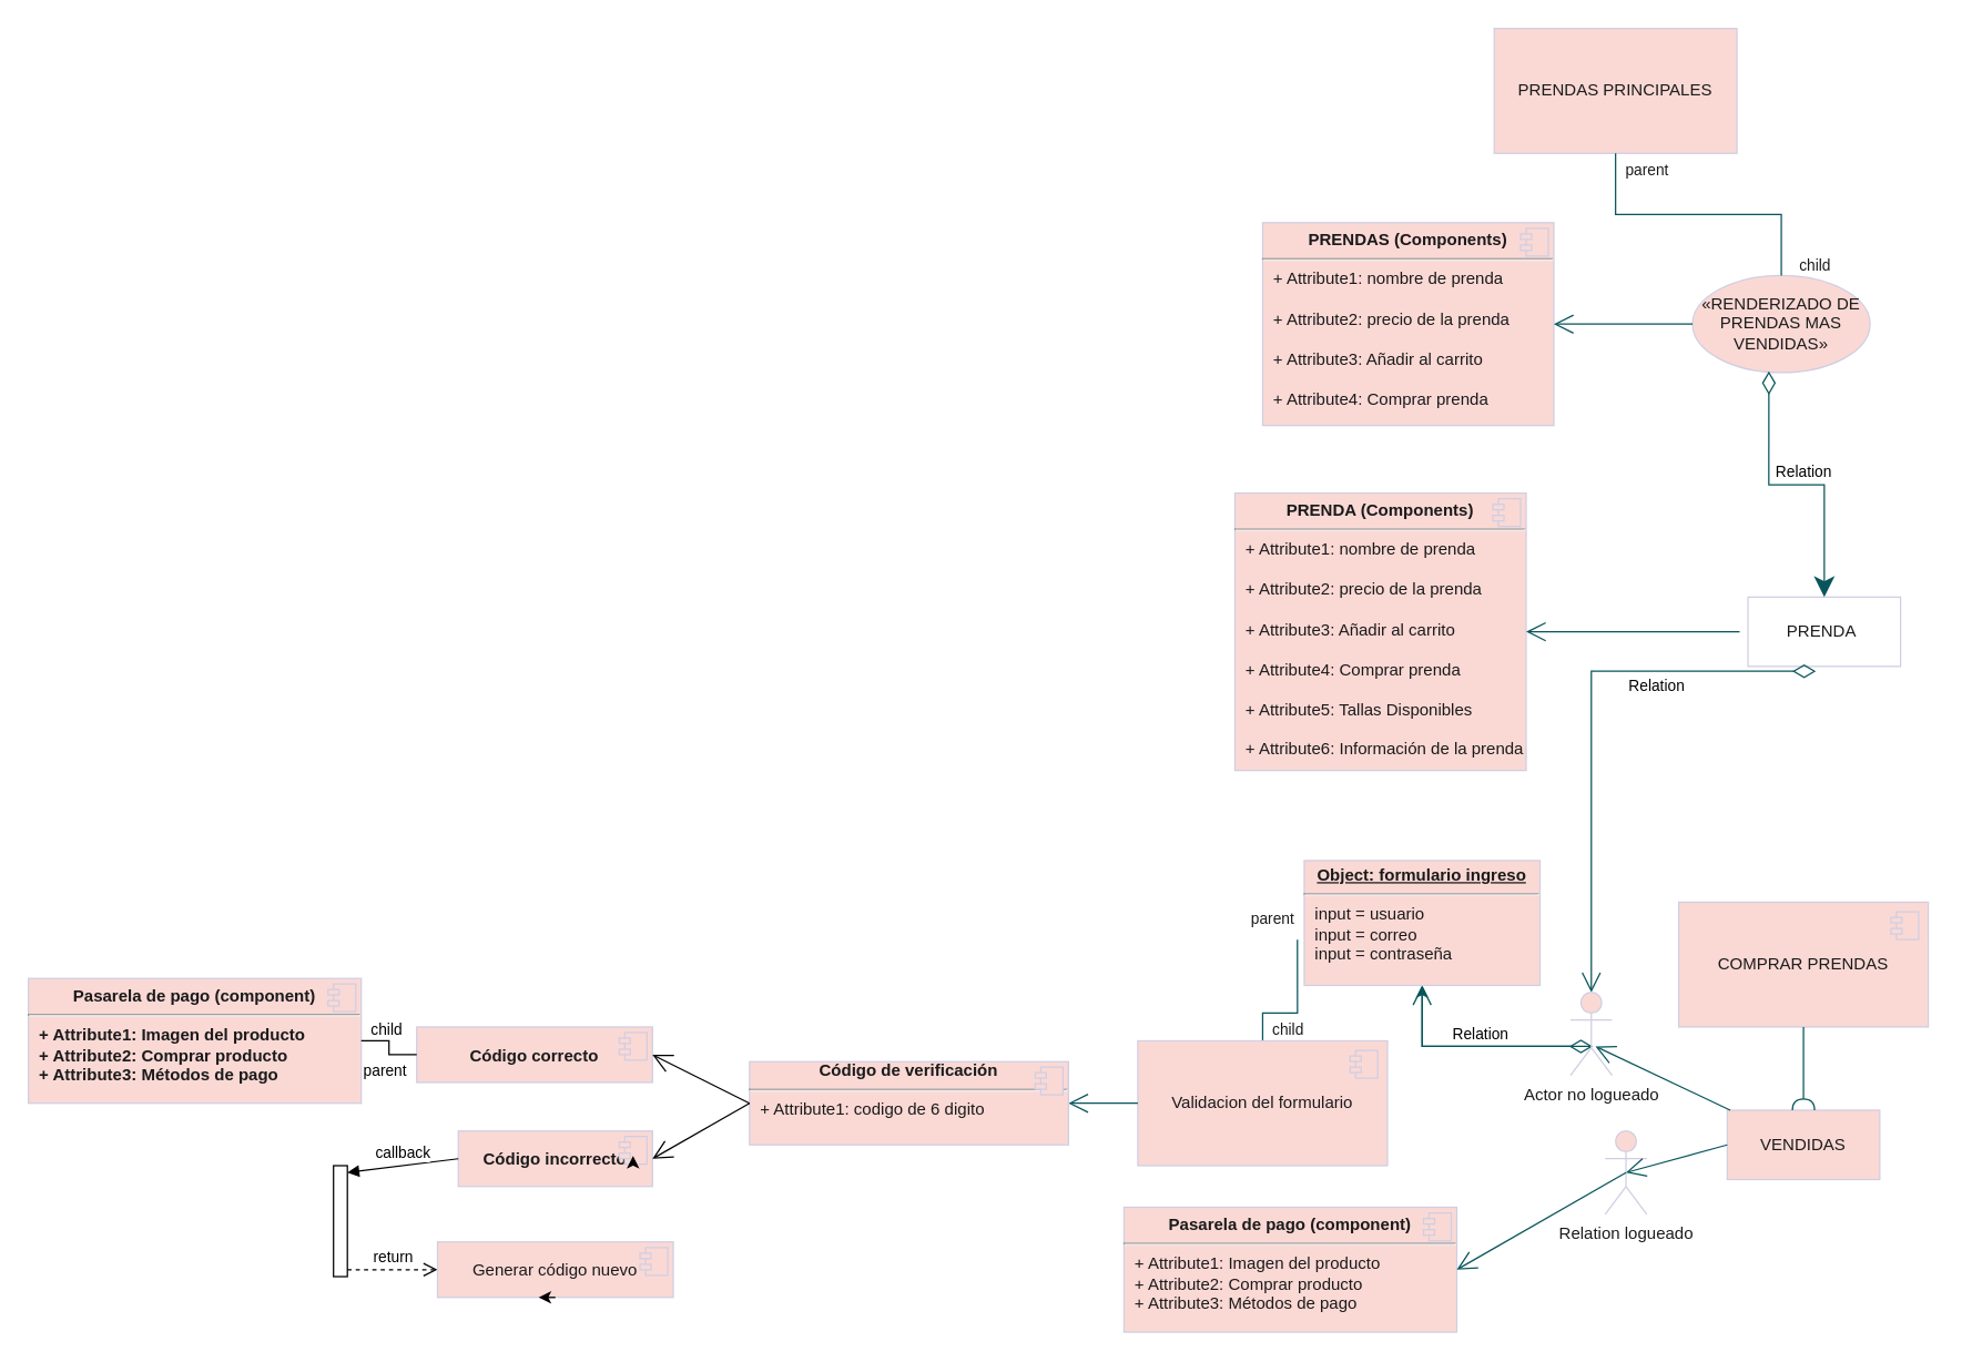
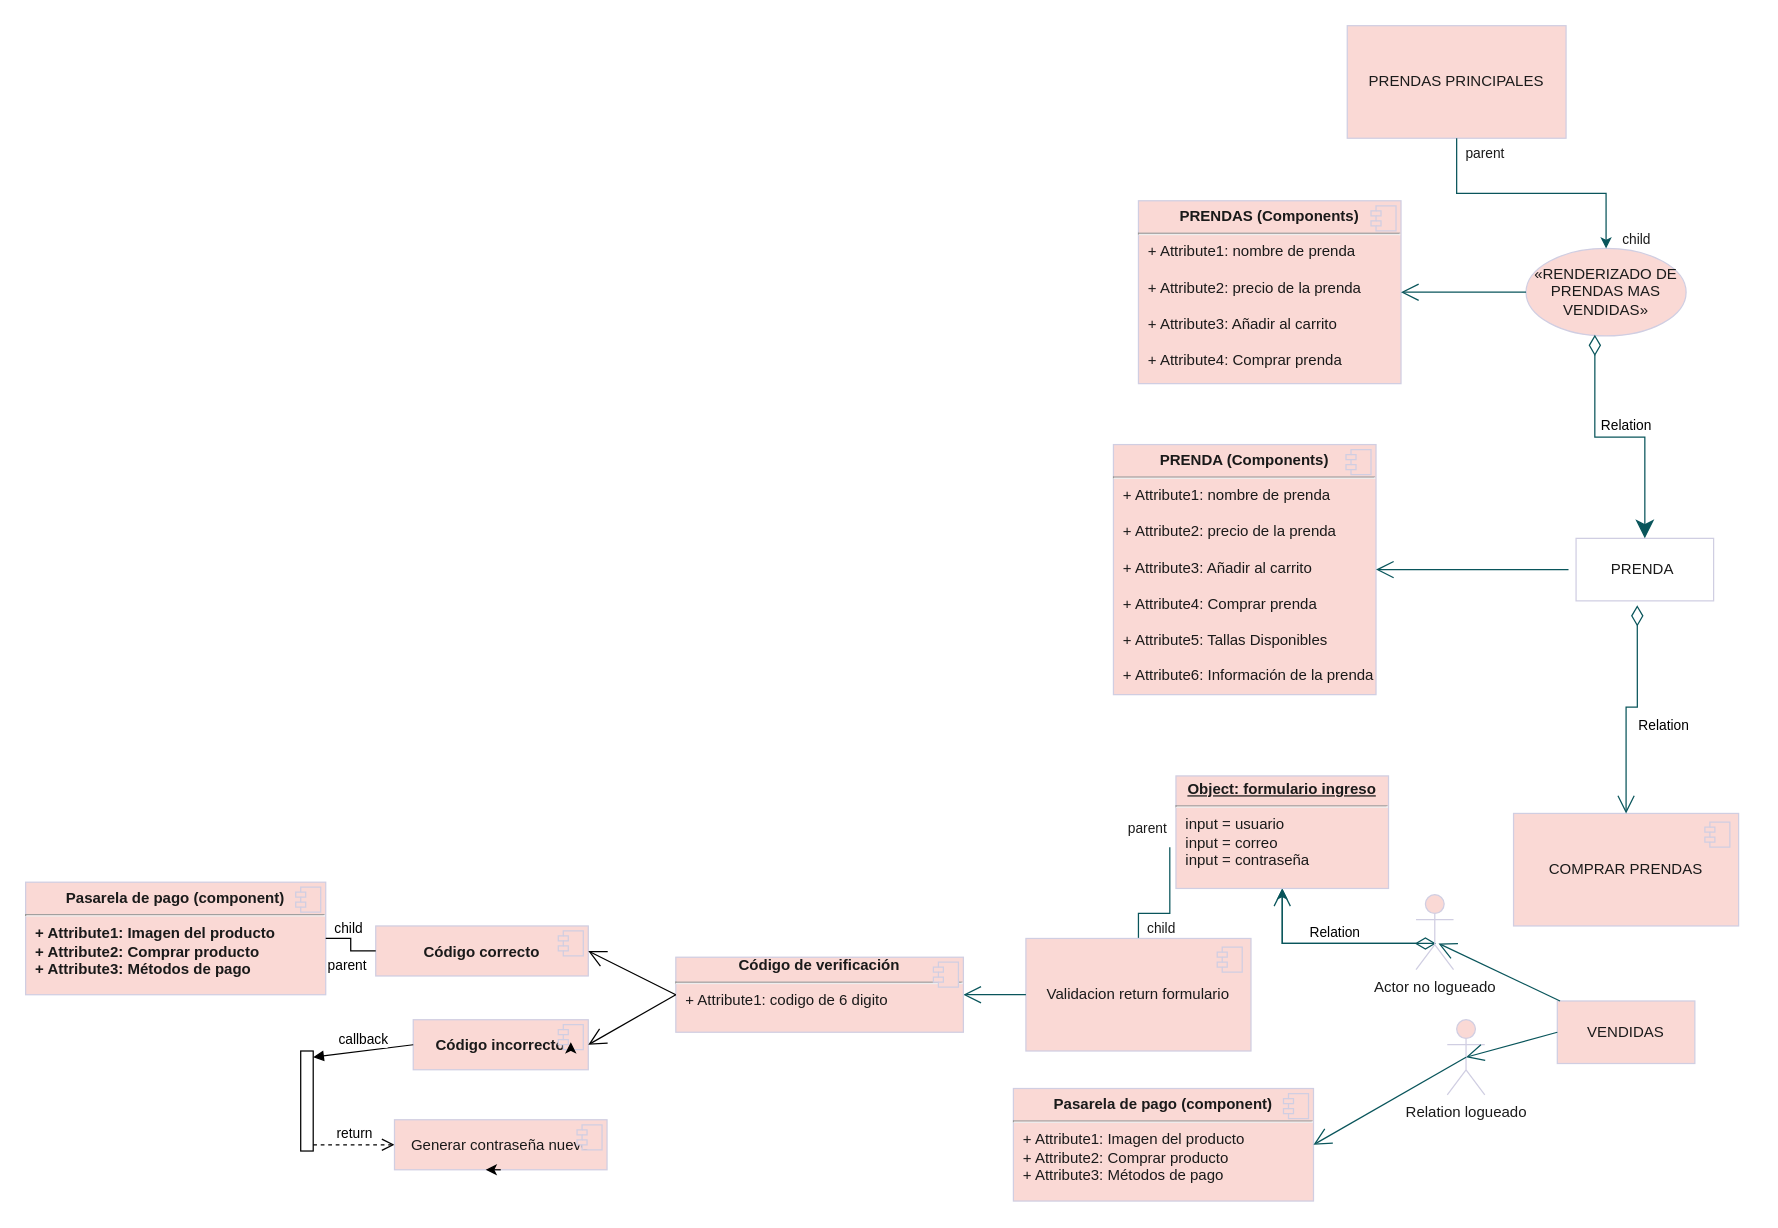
- <mxCell id="6" value="" style="endArrow=none;html=1;edgeStyle=orthogonalEdgeStyle;rounded=0;exitX=0.5;exitY=1;exitDx=0;exitDy=0;labelBackgroundColor=none;strokeColor=#09555B;fontColor=default;" edge="1" parent="1" source="2" target="5"><mxGeometry relative="1" as="geometry"><mxPoint x="1165" y="150" as="sourcePoint" /><mxPoint x="1290" y="150" as="targetPoint" /></mxGeometry></mxCell>
+ <mxCell id="6" value="" style="endArrow=classic;html=1;edgeStyle=orthogonalEdgeStyle;rounded=0;exitX=0.5;exitY=1;exitDx=0;exitDy=0;labelBackgroundColor=none;strokeColor=#09555B;fontColor=default;" edge="1" parent="1" source="2" target="5"><mxGeometry relative="1" as="geometry"><mxPoint x="1165" y="150" as="sourcePoint" /><mxPoint x="1290" y="150" as="targetPoint" /></mxGeometry></mxCell>
- <mxCell id="17" value="Relation" style="endArrow=open;html=1;endSize=12;startArrow=diamondThin;startSize=14;startFill=0;edgeStyle=orthogonalEdgeStyle;rounded=0;exitX=0.445;exitY=1.07;exitDx=0;exitDy=0;exitPerimeter=0;labelBackgroundColor=none;strokeColor=#09555B;fontColor=default;" edge="1" parent="1" source="10" target="26"><mxGeometry x="-0.071" y="26" relative="1" as="geometry"><mxPoint x="1060" y="567.5" as="sourcePoint" /><mxPoint x="1220" y="567.5" as="targetPoint" /><mxPoint x="21" y="-11" as="offset" /></mxGeometry></mxCell>
+ <mxCell id="17" value="Relation" style="endArrow=open;html=1;endSize=12;startArrow=diamondThin;startSize=14;startFill=0;edgeStyle=orthogonalEdgeStyle;rounded=0;exitX=0.445;exitY=1.07;exitDx=0;exitDy=0;exitPerimeter=0;entryX=0.5;entryY=0;entryDx=0;entryDy=0;labelBackgroundColor=none;strokeColor=#09555B;fontColor=default;" edge="1" parent="1" source="10" target="15"><mxGeometry x="-0.071" y="26" relative="1" as="geometry"><mxPoint x="1060" y="567.5" as="sourcePoint" /><mxPoint x="1220" y="567.5" as="targetPoint" /><mxPoint x="21" y="-11" as="offset" /></mxGeometry></mxCell>
- <mxCell id="21" value="" style="rounded=0;orthogonalLoop=1;jettySize=auto;html=1;endArrow=halfCircle;endFill=0;endSize=6;strokeWidth=1;fontSize=12;curved=1;exitX=0.5;exitY=1;exitDx=0;exitDy=0;entryX=0.5;entryY=0;entryDx=0;entryDy=0;labelBackgroundColor=none;strokeColor=#09555B;fontColor=default;" edge="1" parent="1" source="15" target="20"><mxGeometry relative="1" as="geometry"><mxPoint x="1045" y="665" as="sourcePoint" /><mxPoint x="980" y="700" as="targetPoint" /><Array as="points" /></mxGeometry></mxCell>
- <mxCell id="32" value="Validacion del formulario" style="html=1;dropTarget=0;whiteSpace=wrap;labelBackgroundColor=none;fillColor=#FAD9D5;strokeColor=#D0CEE2;fontColor=#1A1A1A;" vertex="1" parent="1"><mxGeometry x="820" y="750" width="180" height="90" as="geometry" /></mxCell>
+ <mxCell id="32" value="Validacion return formulario" style="html=1;dropTarget=0;whiteSpace=wrap;labelBackgroundColor=none;fillColor=#FAD9D5;strokeColor=#D0CEE2;fontColor=#1A1A1A;" vertex="1" parent="1"><mxGeometry x="820" y="750" width="180" height="90" as="geometry" /></mxCell>
- <mxCell id="55" value="&lt;div style=&quot;text-align: center;&quot;&gt;&lt;br&gt;&lt;/div&gt;&lt;div style=&quot;text-align: center;&quot;&gt;Generar código nuevo&lt;/div&gt;" style="align=left;overflow=fill;html=1;dropTarget=0;whiteSpace=wrap;labelBackgroundColor=none;fillColor=#FAD9D5;strokeColor=#D0CEE2;fontColor=#1A1A1A;" vertex="1" parent="1"><mxGeometry x="315" y="895" width="170" height="40" as="geometry" /></mxCell>
+ <mxCell id="55" value="&lt;div style=&quot;text-align: center;&quot;&gt;&lt;br&gt;&lt;/div&gt;&lt;div style=&quot;text-align: center;&quot;&gt;Generar contraseña nuevo&lt;/div&gt;" style="align=left;overflow=fill;html=1;dropTarget=0;whiteSpace=wrap;labelBackgroundColor=none;fillColor=#FAD9D5;strokeColor=#D0CEE2;fontColor=#1A1A1A;" vertex="1" parent="1"><mxGeometry x="315" y="895" width="170" height="40" as="geometry" /></mxCell>
